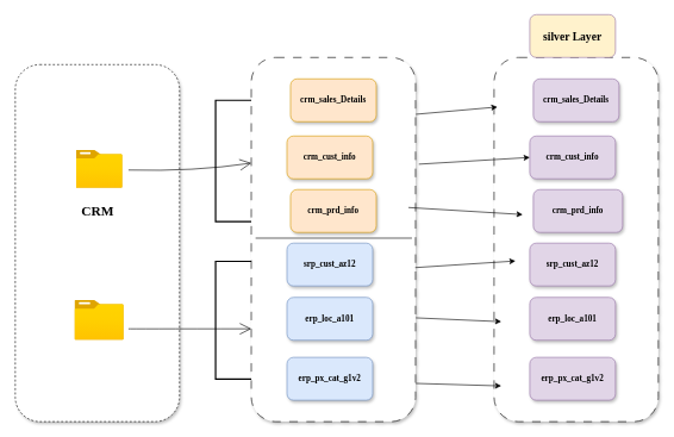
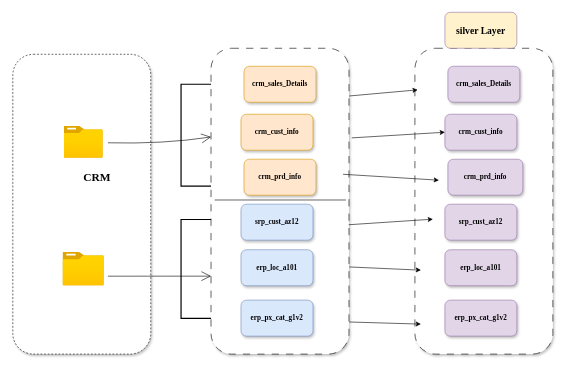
- <mxCell id="5" value="CRM" style="text;html=1;align=center;verticalAlign=middle;whiteSpace=wrap;rounded=0;fontFamily=Architects Daughter;fontSource=https%3A%2F%2Ffonts.googleapis.com%2Fcss%3Ffamily%3DArchitects%2BDaughter;fontStyle=1;fontSize=19;" parent="1" vertex="1"><mxGeometry x="105.5" y="280" width="60" height="30" as="geometry" /></mxCell>
+ <mxCell id="5" value="CRM" style="text;html=1;align=center;verticalAlign=middle;whiteSpace=wrap;rounded=0;fontFamily=Architects Daughter;fontSource=https%3A%2F%2Ffonts.googleapis.com%2Fcss%3Ffamily%3DArchitects%2BDaughter;fontStyle=1;fontSize=19;" parent="1" vertex="1"><mxGeometry x="130.5" y="280" width="60" height="30" as="geometry" /></mxCell>
